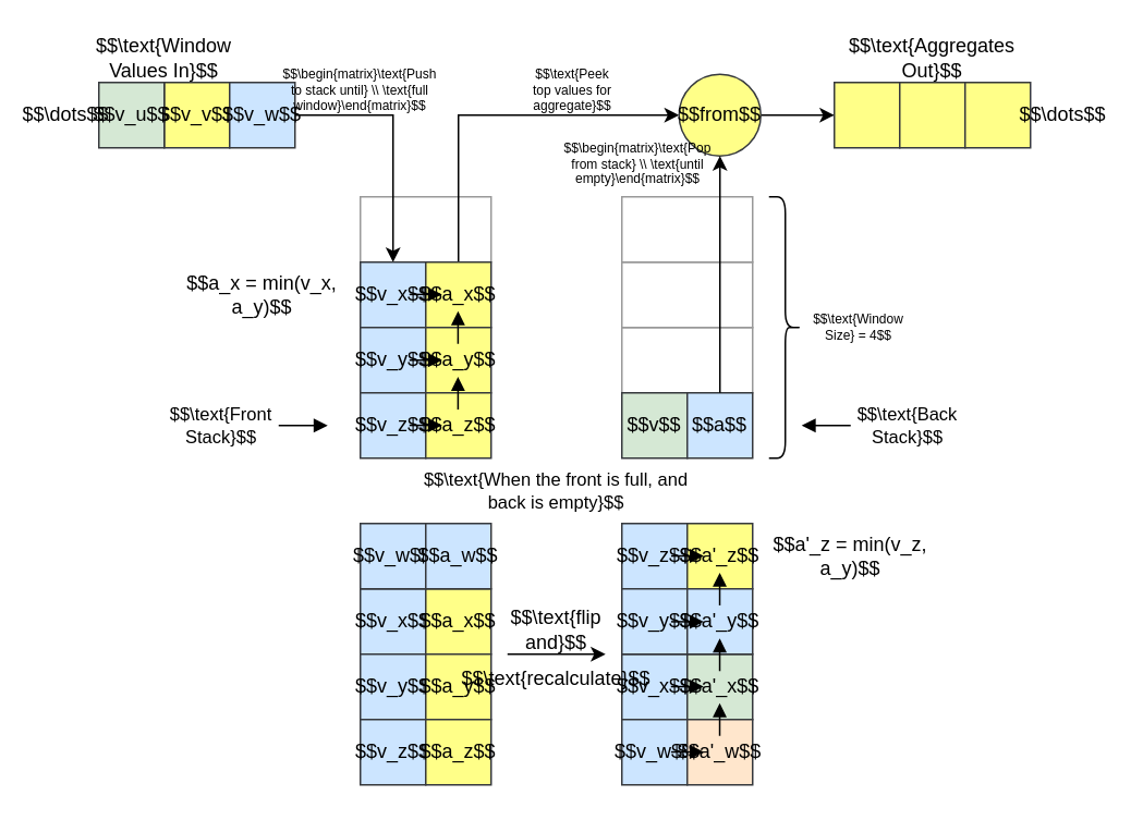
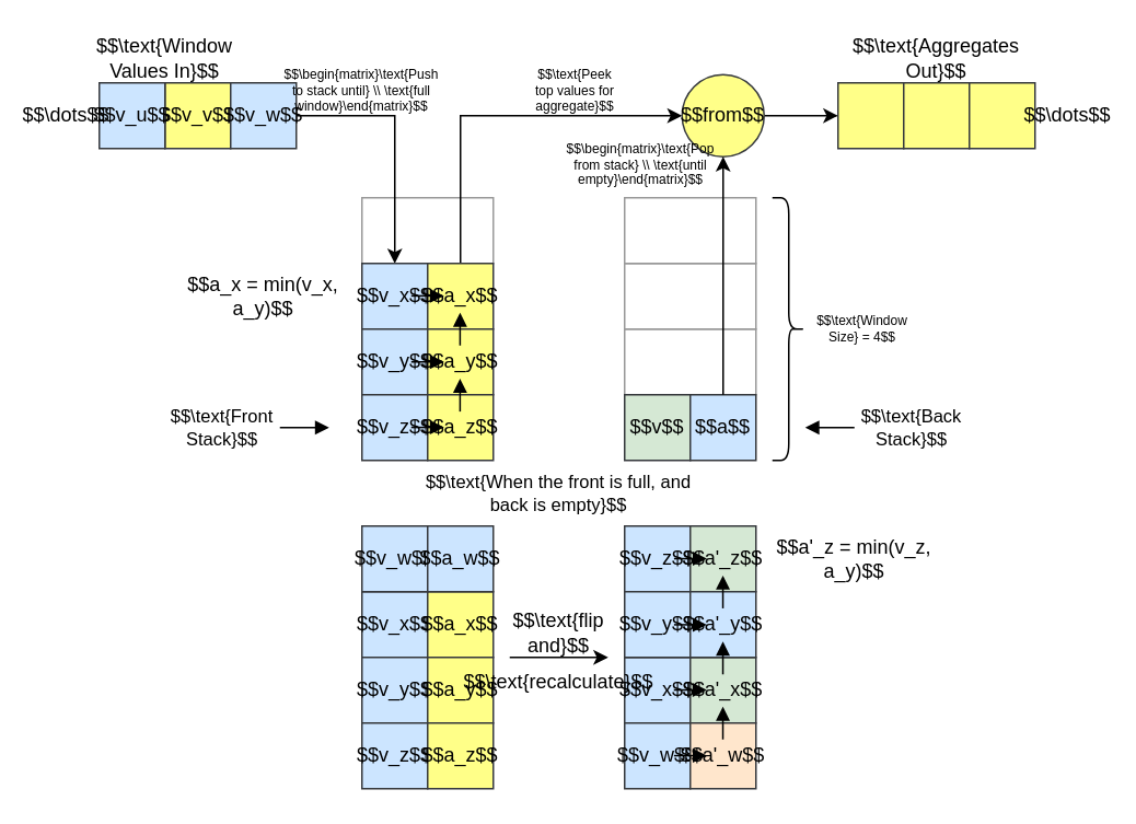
- <mxCell id="9" value="$$v_u$$" style="rounded=0;whiteSpace=wrap;html=1;fillColor=#d5e8d4;strokeColor=#36393d;" vertex="1" parent="1"><mxGeometry x="60" y="50" width="40" height="40" as="geometry" /></mxCell>
+ <mxCell id="9" value="$$v_u$$" style="rounded=0;whiteSpace=wrap;html=1;fillColor=#cce5ff;strokeColor=#36393d;" vertex="1" parent="1"><mxGeometry x="60" y="50" width="40" height="40" as="geometry" /></mxCell>
- <mxCell id="35" value="$$a'_z$$" style="rounded=0;whiteSpace=wrap;html=1;fillColor=#ffff88;strokeColor=#36393d;" vertex="1" parent="1"><mxGeometry x="420" y="320" width="40" height="40" as="geometry" /></mxCell>
+ <mxCell id="35" value="$$a'_z$$" style="rounded=0;whiteSpace=wrap;html=1;fillColor=#d5e8d4;strokeColor=#36393d;" vertex="1" parent="1"><mxGeometry x="420" y="320" width="40" height="40" as="geometry" /></mxCell>
